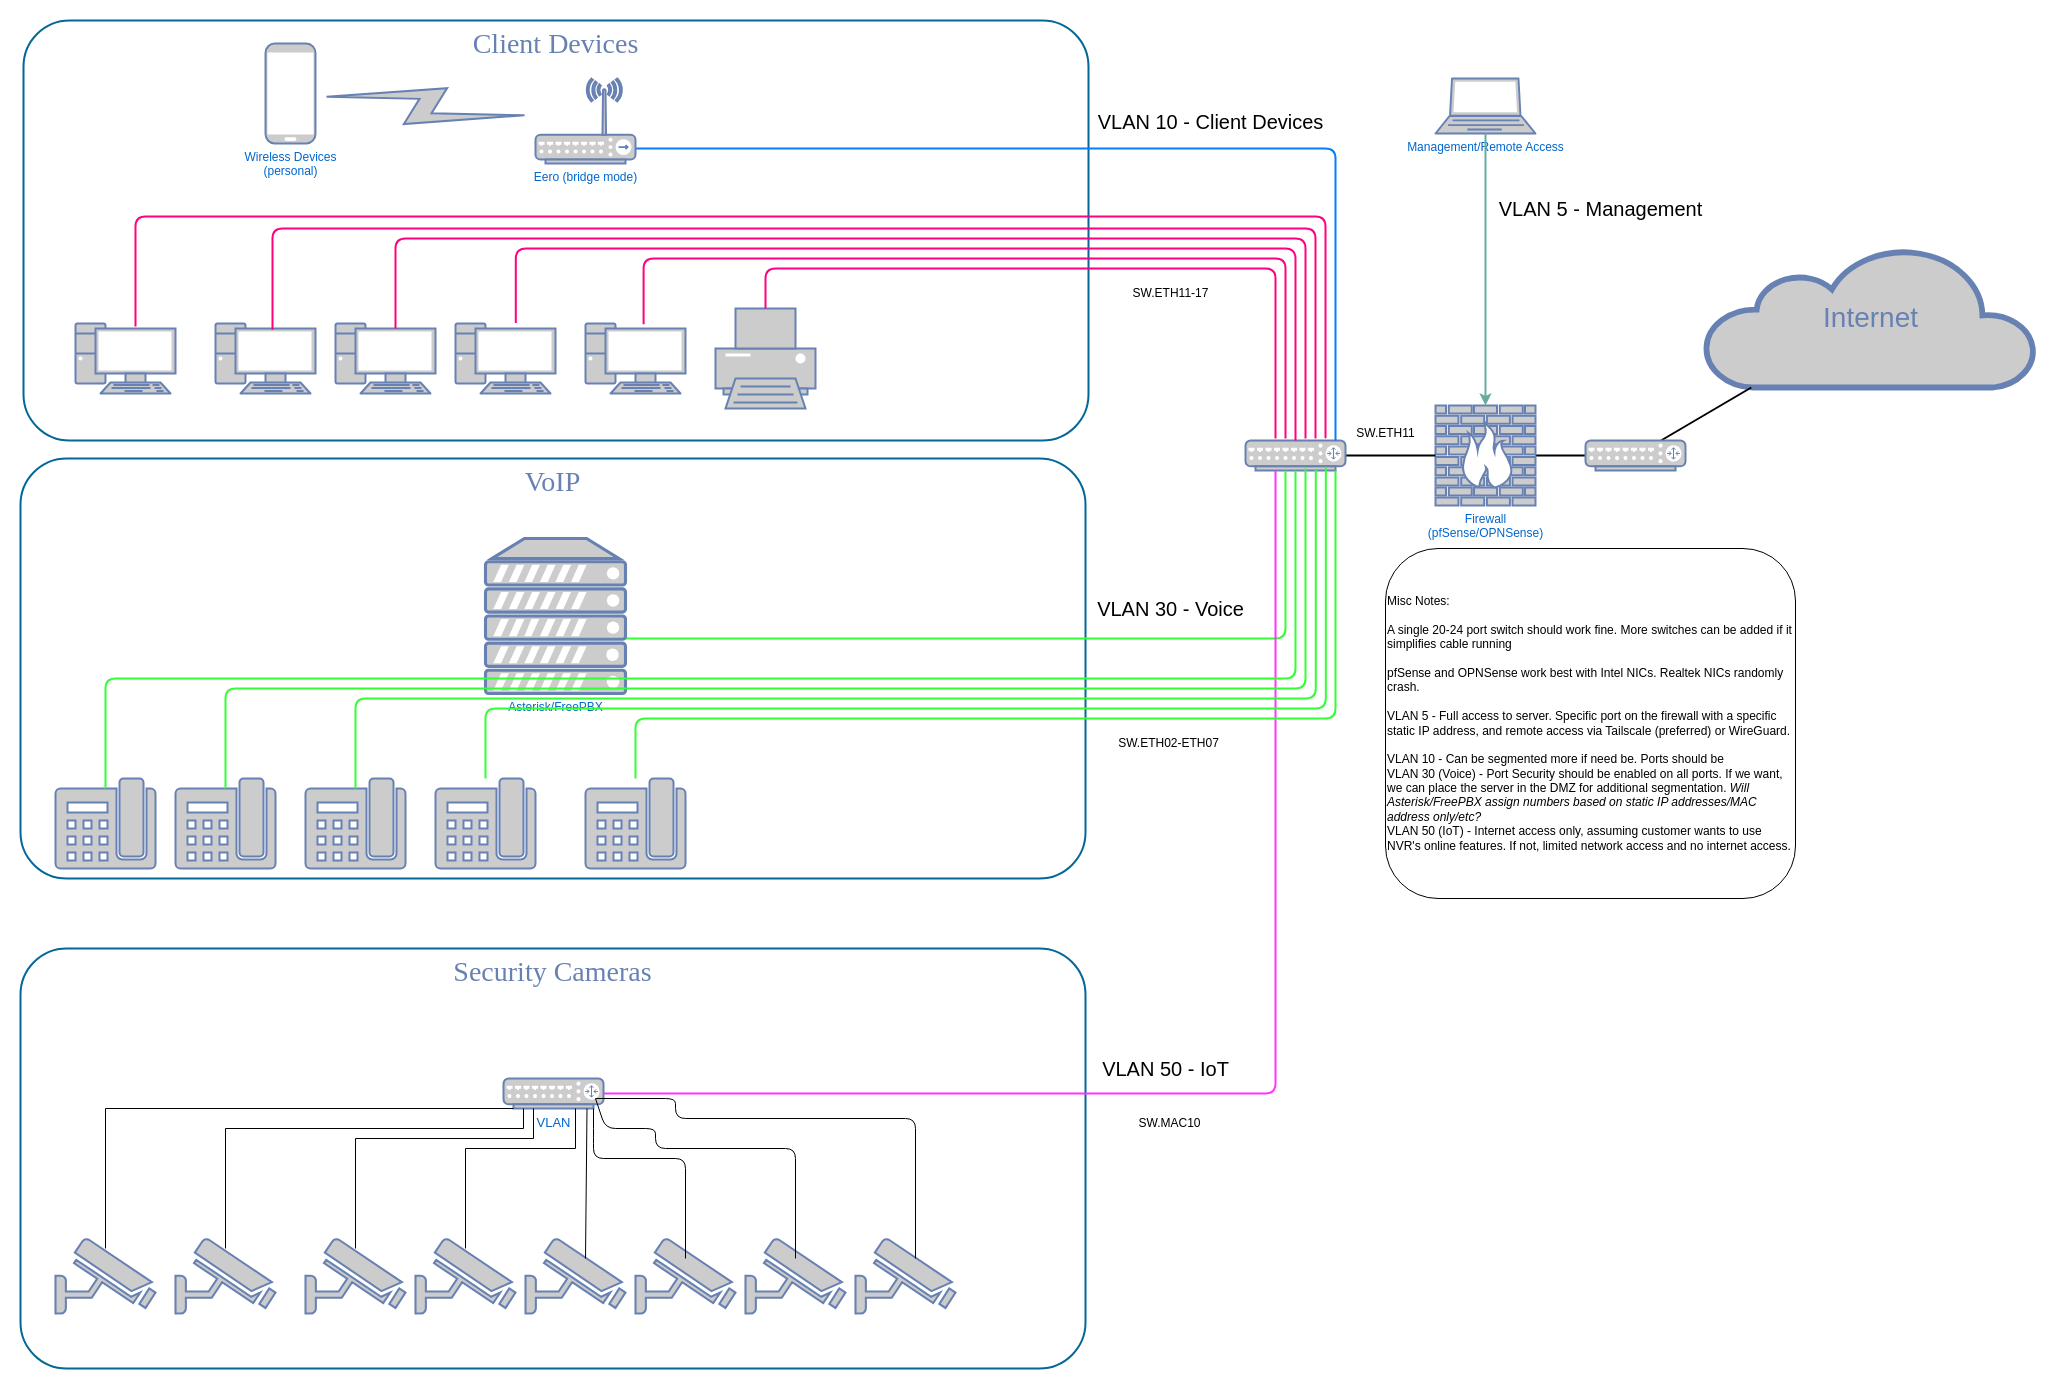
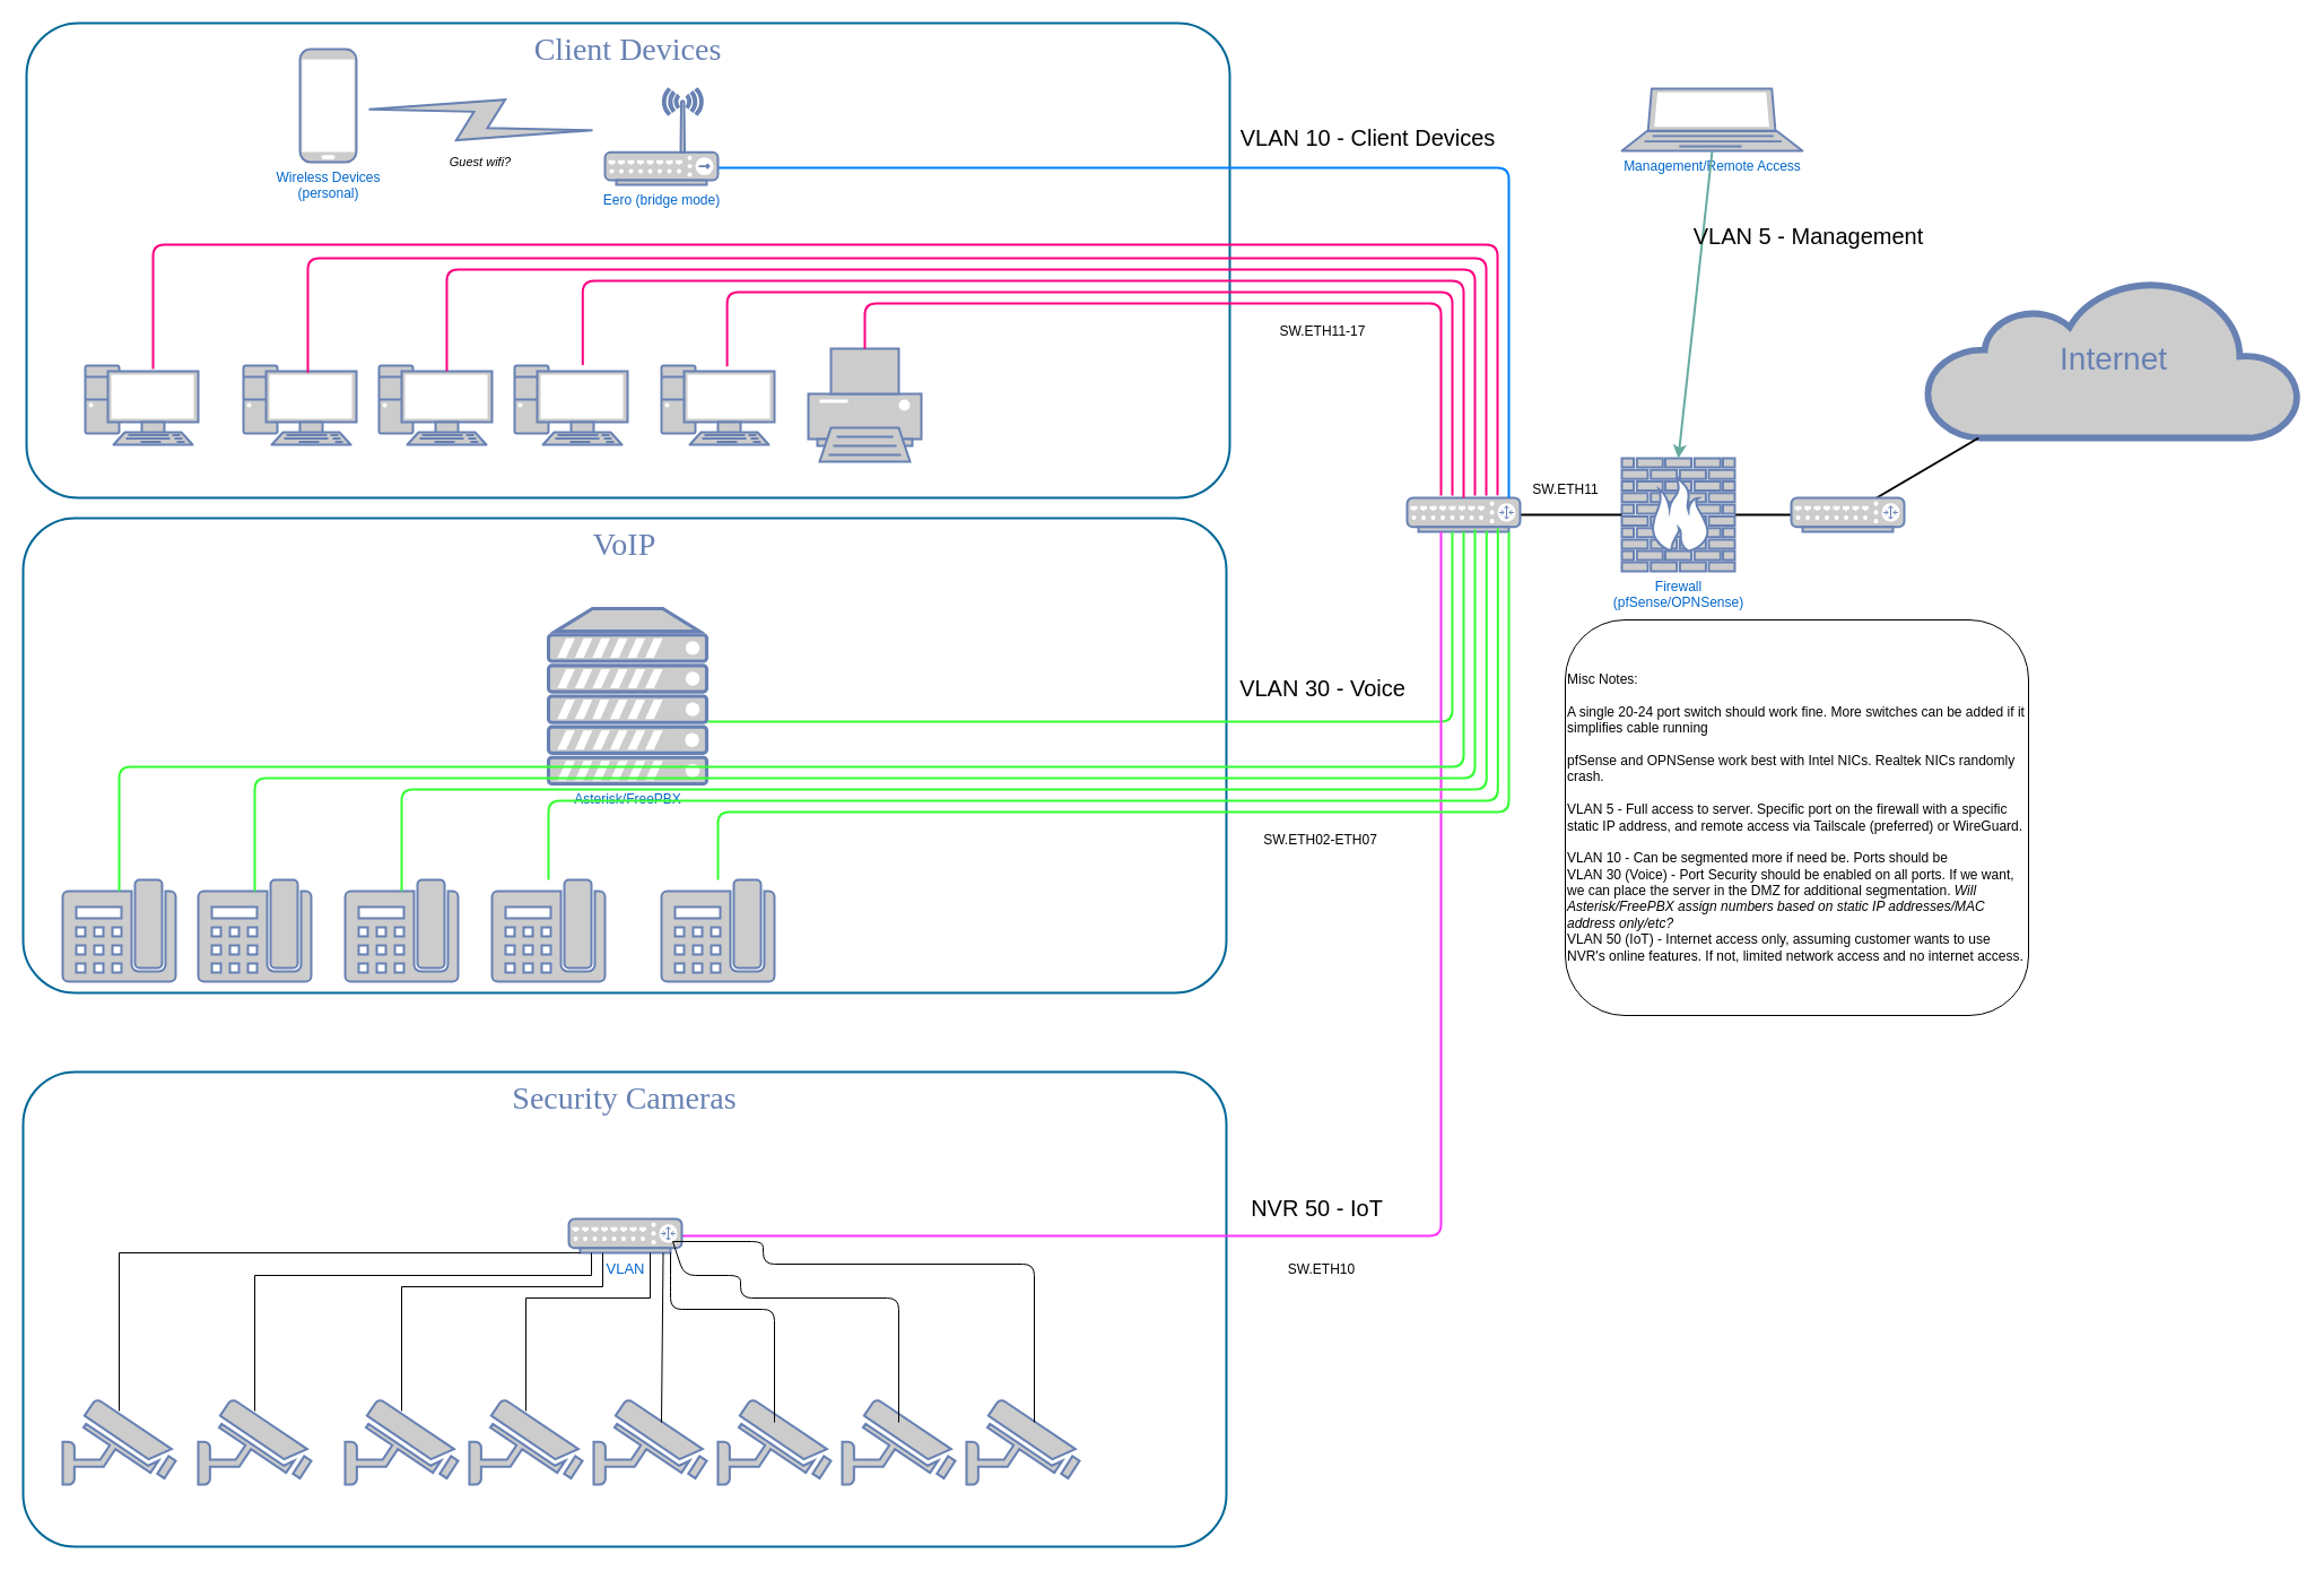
- <mxCell id="59" value="Management/Remote Access" style="fontColor=#0066CC;verticalAlign=top;verticalLabelPosition=bottom;labelPosition=center;align=center;html=1;outlineConnect=0;fillColor=#CCCCCC;strokeColor=#6881B3;gradientColor=none;gradientDirection=north;strokeWidth=2;shape=mxgraph.networks.laptop;" parent="1" vertex="1"><mxGeometry x="1435" y="78" width="100" height="55" as="geometry" /></mxCell>
+ <mxCell id="59" value="Management/Remote Access" style="fontColor=#0066CC;verticalAlign=top;verticalLabelPosition=bottom;labelPosition=center;align=center;html=1;outlineConnect=0;fillColor=#CCCCCC;strokeColor=#6881B3;gradientColor=none;gradientDirection=north;strokeWidth=2;shape=mxgraph.networks.laptop;" parent="1" vertex="1"><mxGeometry x="1435" y="78" width="160" height="55" as="geometry" /></mxCell>
+ <mxCell id="55" value="Guest wifi?" style="text;html=1;strokeColor=none;fillColor=none;align=center;verticalAlign=middle;whiteSpace=wrap;rounded=0;fontStyle=2;fontSize=11;" parent="1" vertex="1"><mxGeometry x="395" y="128" width="60" height="30" as="geometry" /></mxCell>
- <mxCell id="33" value="VLAN 50 - IoT" style="text;html=1;align=center;verticalAlign=middle;resizable=0;points=[];autosize=1;strokeColor=none;fillColor=none;fontSize=20;" parent="1" vertex="1"><mxGeometry x="1090" y="1048" width="150" height="40" as="geometry" /></mxCell>
+ <mxCell id="33" value="NVR 50 - IoT" style="text;html=1;align=center;verticalAlign=middle;resizable=0;points=[];autosize=1;strokeColor=none;fillColor=none;fontSize=20;" parent="1" vertex="1"><mxGeometry x="1090" y="1048" width="150" height="40" as="geometry" /></mxCell>
- <mxCell id="56" value="SW.MAC10" style="text;html=1;align=center;verticalAlign=middle;resizable=0;points=[];autosize=1;strokeColor=none;fillColor=none;" parent="1" vertex="1"><mxGeometry x="1129" y="1108" width="80" height="30" as="geometry" /></mxCell>
+ <mxCell id="56" value="SW.ETH10" style="text;html=1;align=center;verticalAlign=middle;resizable=0;points=[];autosize=1;strokeColor=none;fillColor=none;" parent="1" vertex="1"><mxGeometry x="1129" y="1108" width="80" height="30" as="geometry" /></mxCell>
